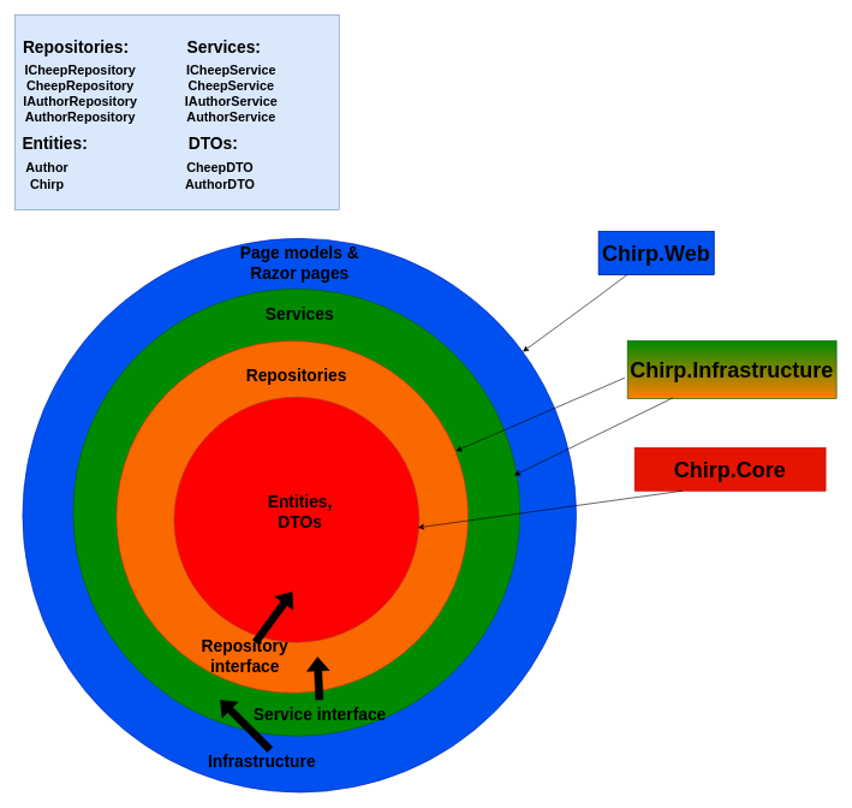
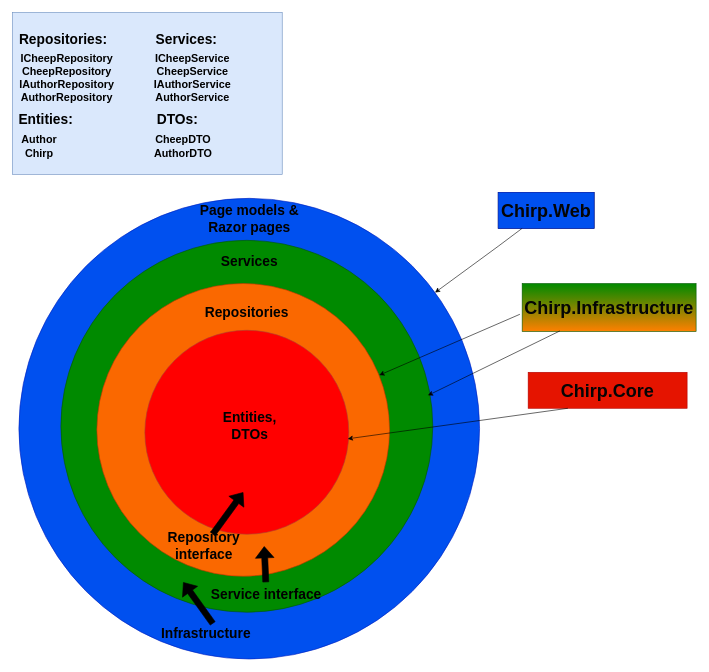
- <mxCell id="18" value="&lt;font style=&quot;font-size: 23px;&quot;&gt;Infrastructure&lt;/font&gt;" style="text;html=1;align=center;verticalAlign=middle;whiteSpace=wrap;rounded=0;fontStyle=1" parent="1" vertex="1"><mxGeometry x="288" y="1040" width="150" height="30" as="geometry" /></mxCell>
+ <mxCell id="18" value="&lt;font style=&quot;font-size: 23px;&quot;&gt;Infrastructure&lt;/font&gt;" style="text;html=1;align=center;verticalAlign=middle;whiteSpace=wrap;rounded=0;fontStyle=1" parent="1" vertex="1"><mxGeometry x="268" y="1040" width="150" height="30" as="geometry" /></mxCell>
